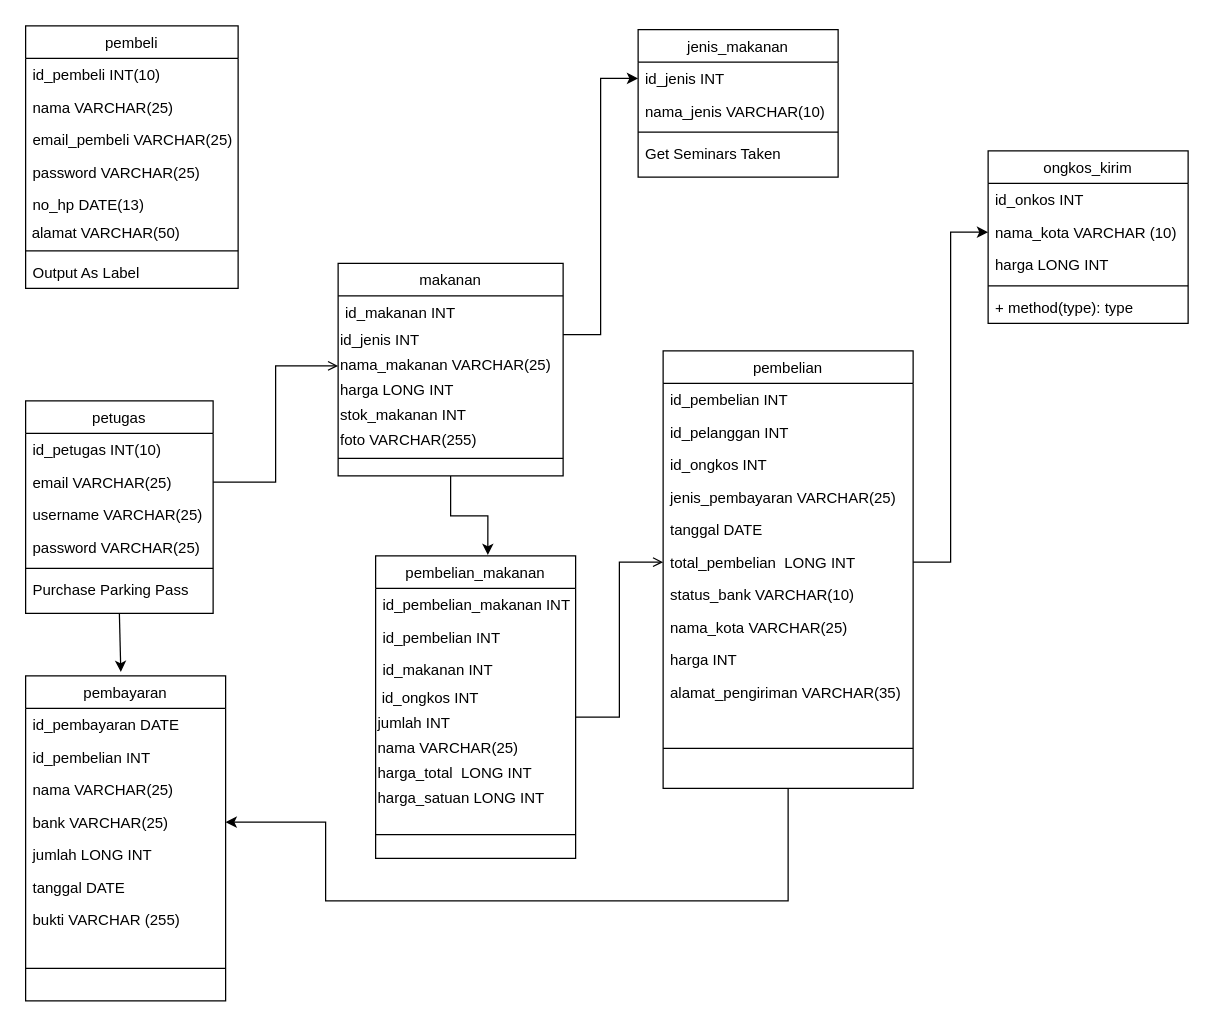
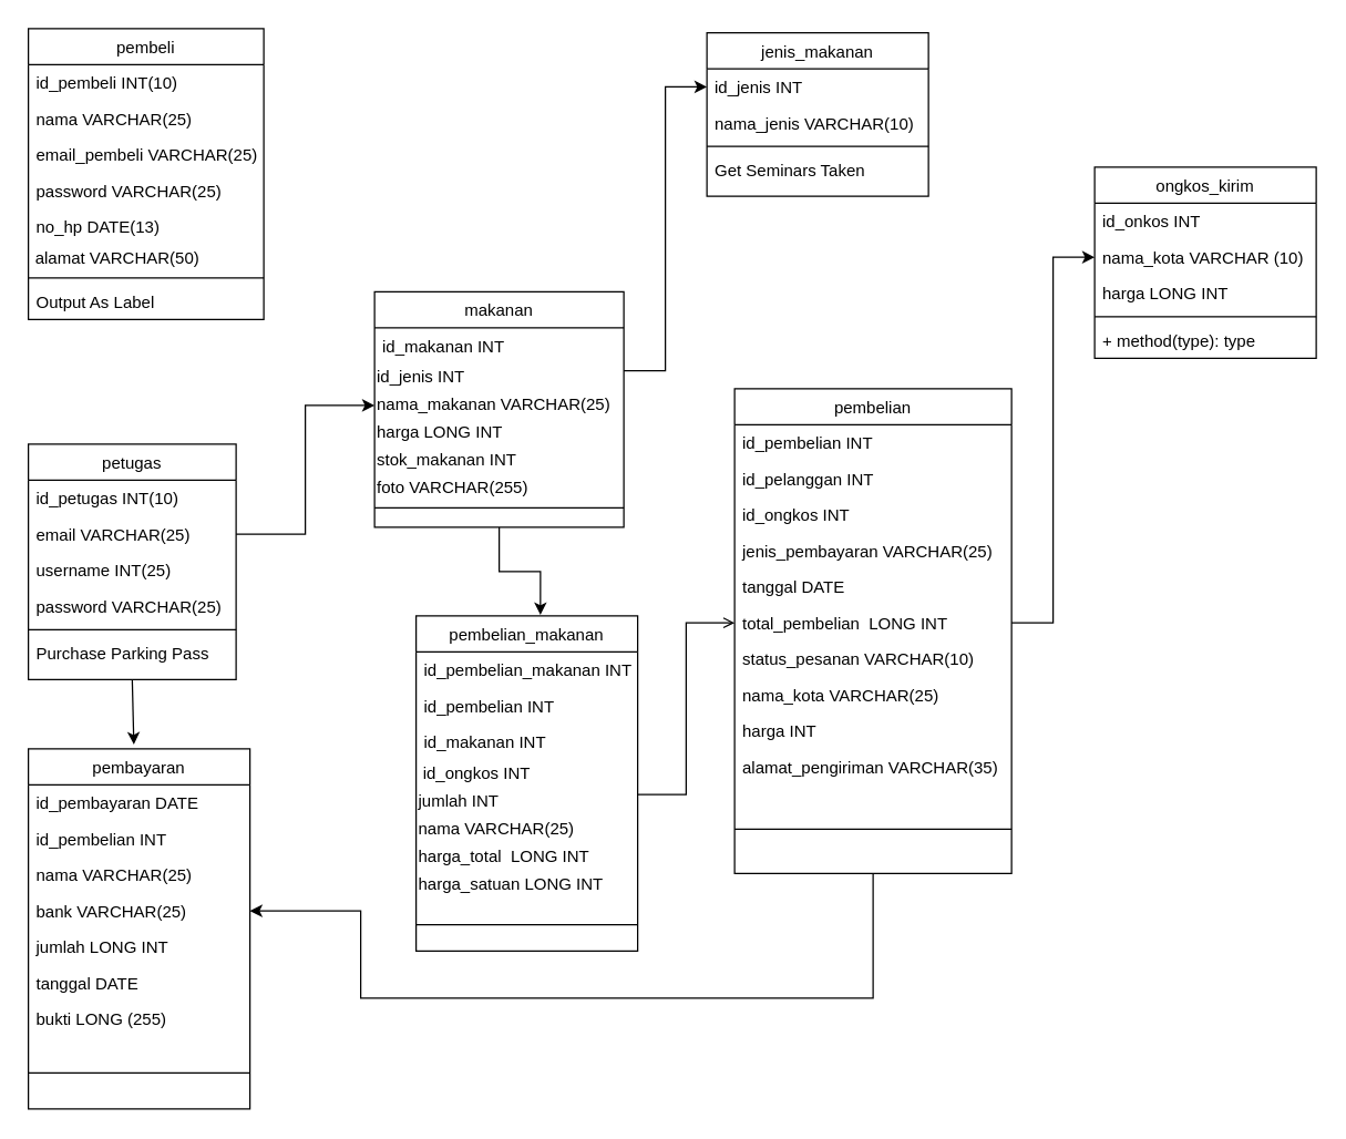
- <mxCell id="71" style="edgeStyle=orthogonalEdgeStyle;rounded=0;orthogonalLoop=1;jettySize=auto;html=1;exitX=1;exitY=0.5;exitDx=0;exitDy=0;entryX=0;entryY=0.5;entryDx=0;entryDy=0;endArrow=open;" edge="1" parent="1" source="4" target="49"><mxGeometry relative="1" as="geometry" /></mxCell>
+ <mxCell id="71" style="edgeStyle=orthogonalEdgeStyle;rounded=0;orthogonalLoop=1;jettySize=auto;html=1;exitX=1;exitY=0.5;exitDx=0;exitDy=0;entryX=0;entryY=0.5;entryDx=0;entryDy=0;" edge="1" parent="1" source="4" target="49"><mxGeometry relative="1" as="geometry" /></mxCell>
- <mxCell id="5" value="username VARCHAR(25)" style="text;align=left;verticalAlign=top;spacingLeft=4;spacingRight=4;overflow=hidden;rotatable=0;points=[[0,0.5],[1,0.5]];portConstraint=eastwest;rounded=0;shadow=0;html=0;" parent="2" vertex="1"><mxGeometry y="78" width="150" height="26" as="geometry" /></mxCell>
+ <mxCell id="5" value="username INT(25)" style="text;align=left;verticalAlign=top;spacingLeft=4;spacingRight=4;overflow=hidden;rotatable=0;points=[[0,0.5],[1,0.5]];portConstraint=eastwest;rounded=0;shadow=0;html=0;" parent="2" vertex="1"><mxGeometry y="78" width="150" height="26" as="geometry" /></mxCell>
- <mxCell id="40" value="status_bank VARCHAR(10)" style="text;align=left;verticalAlign=top;spacingLeft=4;spacingRight=4;overflow=hidden;rotatable=0;points=[[0,0.5],[1,0.5]];portConstraint=eastwest;" vertex="1" parent="33"><mxGeometry y="182" width="200" height="26" as="geometry" /></mxCell>
+ <mxCell id="40" value="status_pesanan VARCHAR(10)" style="text;align=left;verticalAlign=top;spacingLeft=4;spacingRight=4;overflow=hidden;rotatable=0;points=[[0,0.5],[1,0.5]];portConstraint=eastwest;" vertex="1" parent="33"><mxGeometry y="182" width="200" height="26" as="geometry" /></mxCell>
- <mxCell id="21" value="bukti VARCHAR (255)" style="text;align=left;verticalAlign=top;spacingLeft=4;spacingRight=4;overflow=hidden;rotatable=0;points=[[0,0.5],[1,0.5]];portConstraint=eastwest;" vertex="1" parent="14"><mxGeometry y="182" width="160" height="26" as="geometry" /></mxCell>
+ <mxCell id="21" value="bukti LONG (255)" style="text;align=left;verticalAlign=top;spacingLeft=4;spacingRight=4;overflow=hidden;rotatable=0;points=[[0,0.5],[1,0.5]];portConstraint=eastwest;" vertex="1" parent="14"><mxGeometry y="182" width="160" height="26" as="geometry" /></mxCell>
